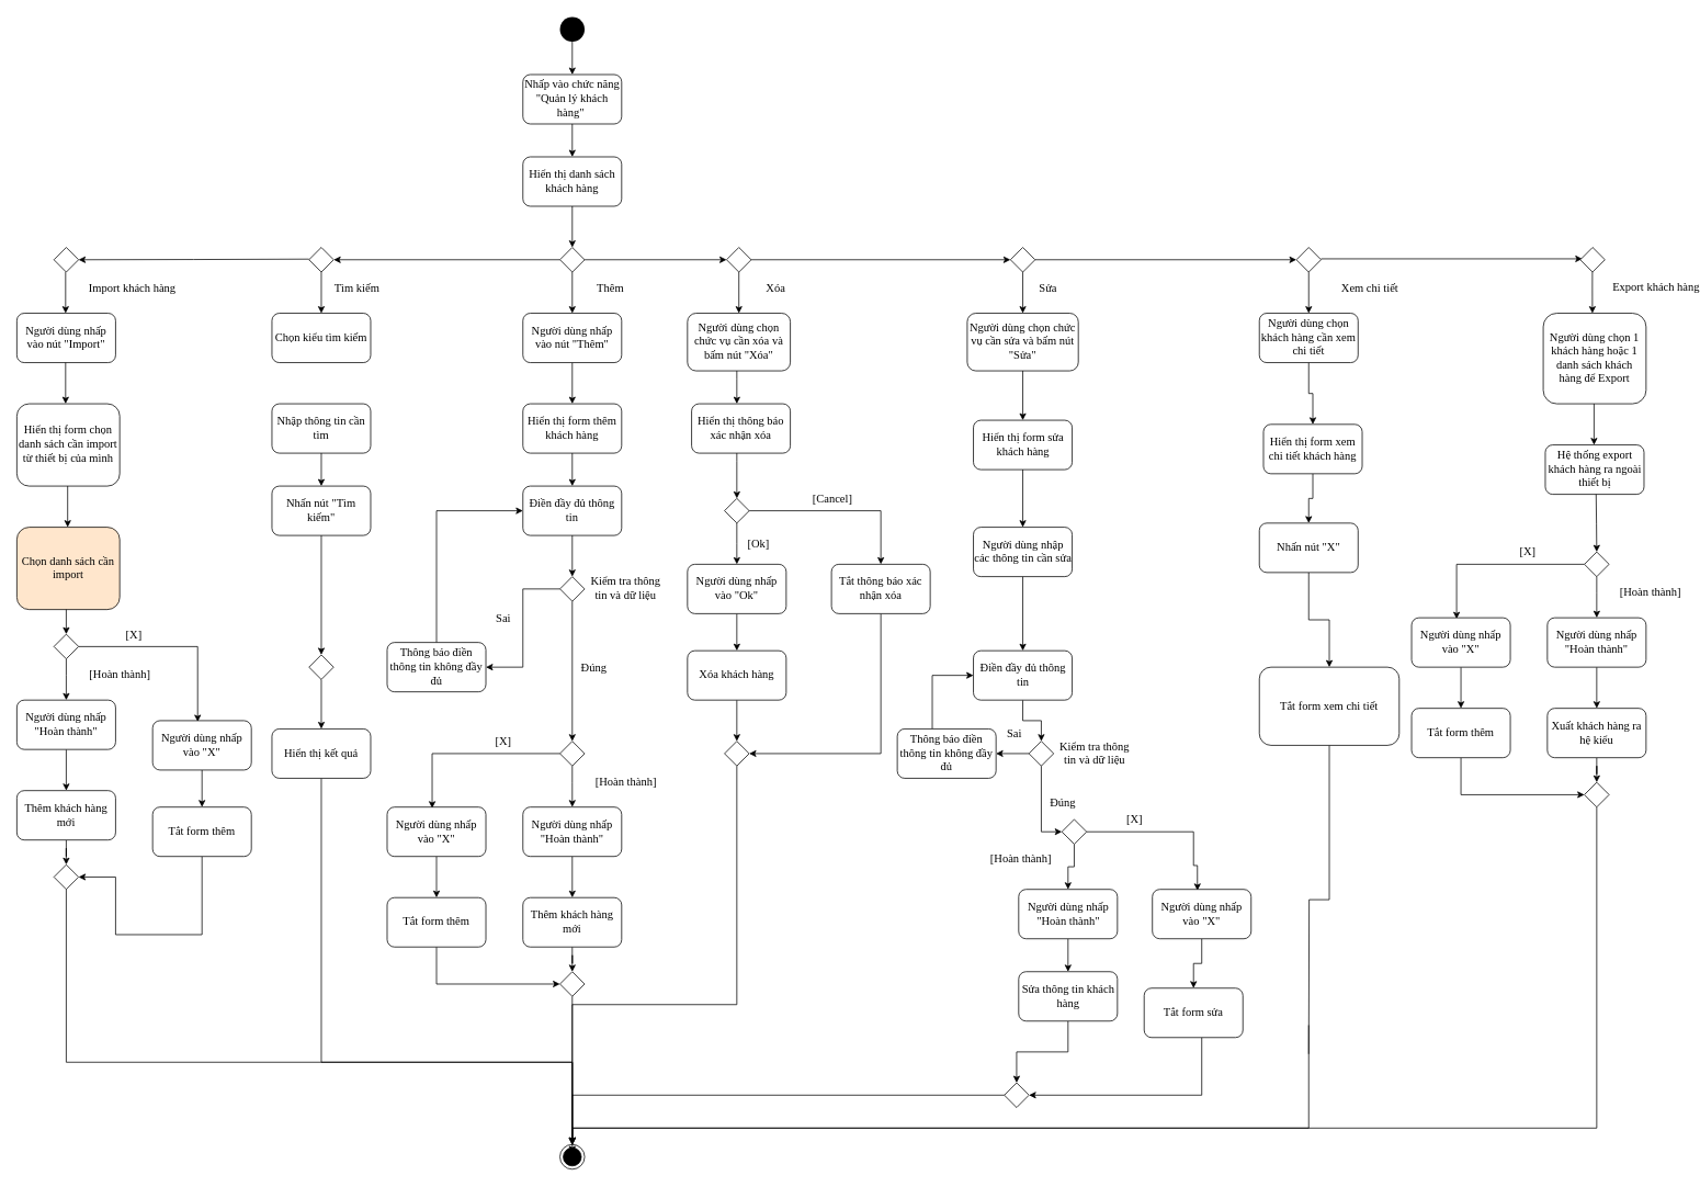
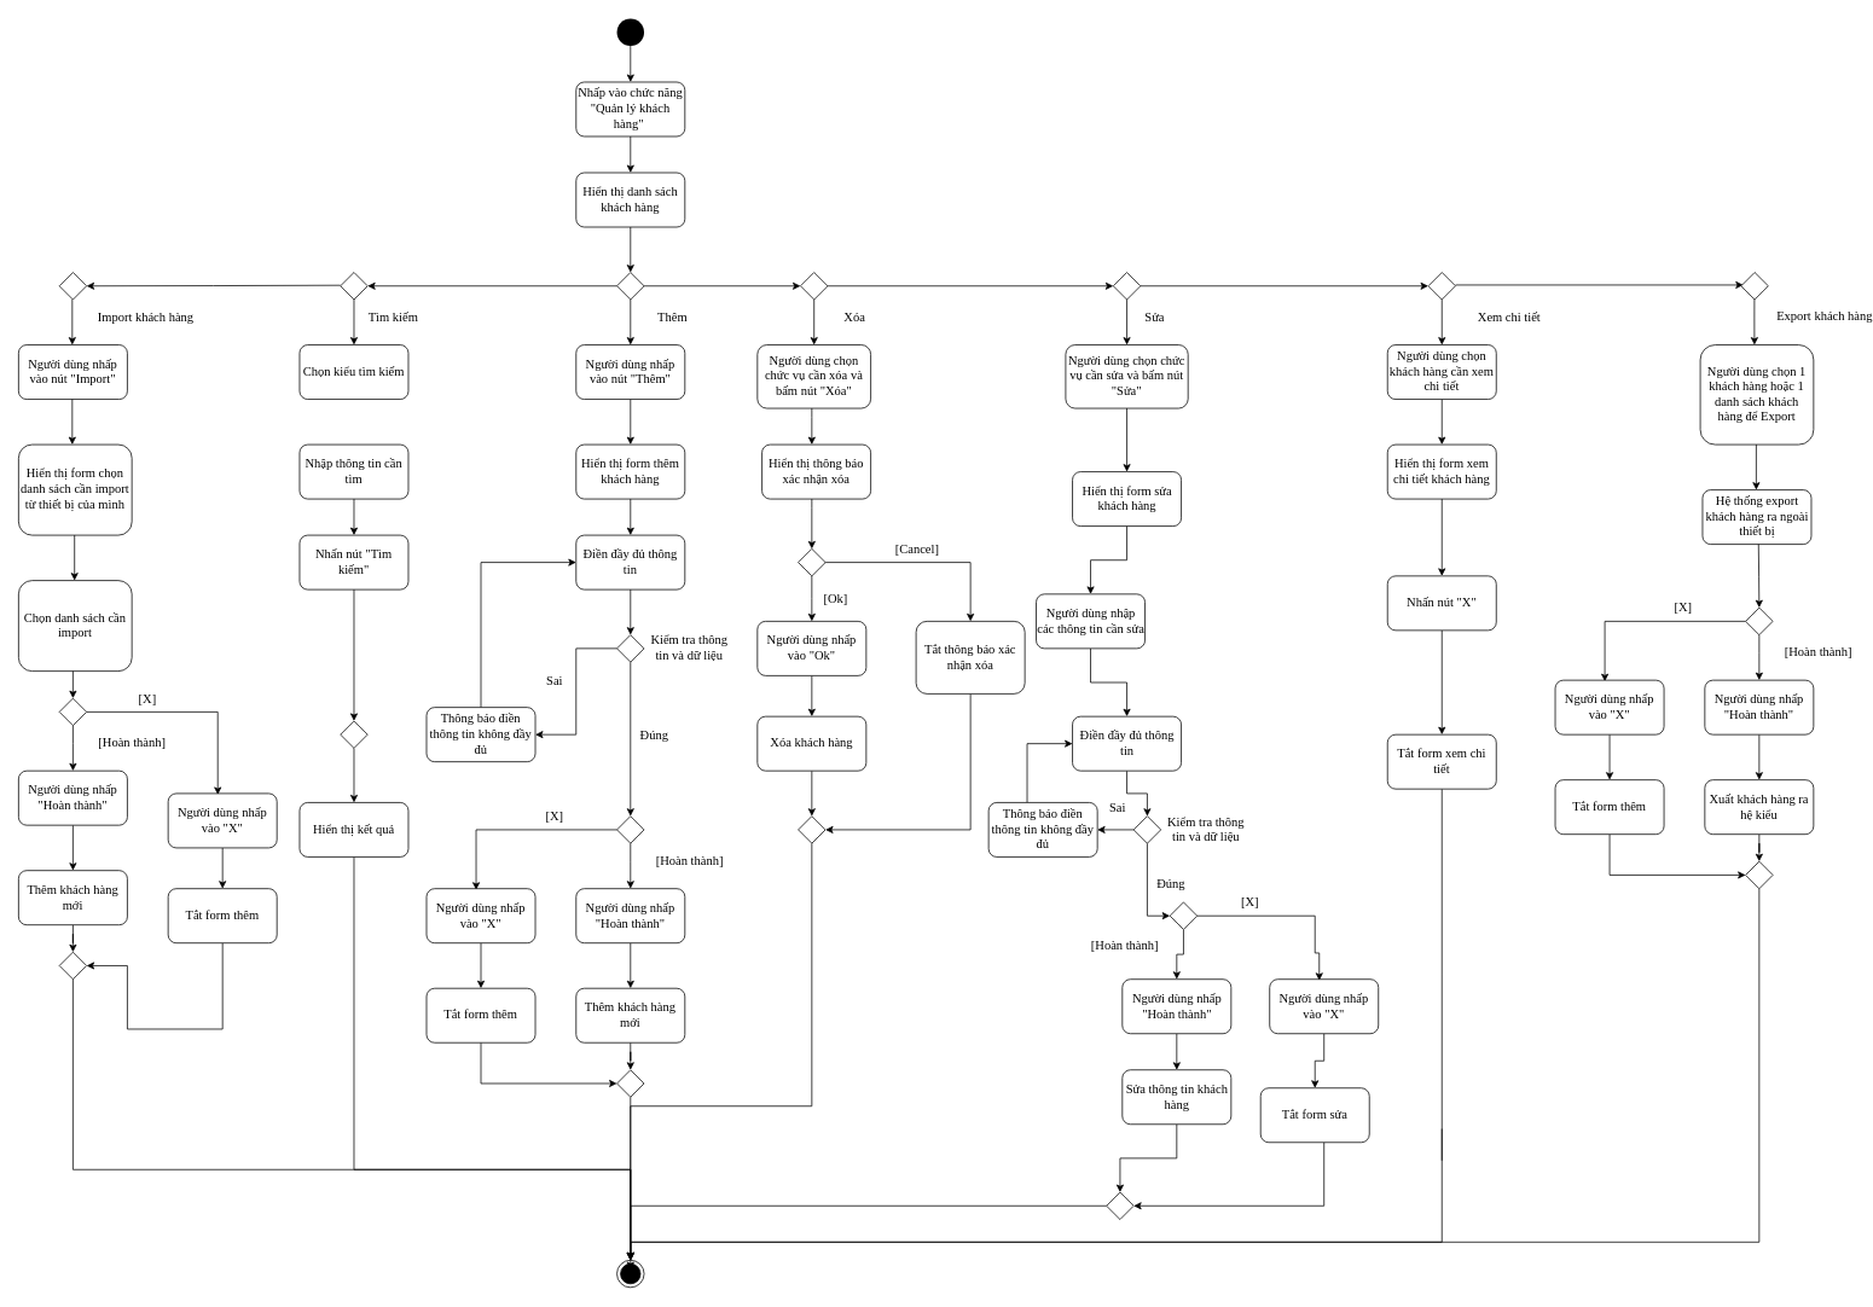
- <mxCell id="64" value="Hiển thị form sửa khách hàng" style="rounded=1;whiteSpace=wrap;html=1;fontFamily=Verdana;fontSize=14;" vertex="1" parent="1"><mxGeometry x="1182.5" y="510" width="120" height="60" as="geometry" /></mxCell>
+ <mxCell id="64" value="Hiển thị form sửa khách hàng" style="rounded=1;whiteSpace=wrap;html=1;fontFamily=Verdana;fontSize=14;" vertex="1" parent="1"><mxGeometry x="1182.5" y="520" width="120" height="60" as="geometry" /></mxCell>
- <mxCell id="74" value="&lt;span style=&quot;font-size: 14px&quot;&gt;Hiển thị form xem chi tiết khách hàng&lt;/span&gt;" style="rounded=1;whiteSpace=wrap;html=1;fontFamily=Verdana;fontSize=14;" vertex="1" parent="1"><mxGeometry x="1535" y="515" width="120" height="60" as="geometry" /></mxCell>
+ <mxCell id="74" value="&lt;span style=&quot;font-size: 14px&quot;&gt;Hiển thị form xem chi tiết khách hàng&lt;/span&gt;" style="rounded=1;whiteSpace=wrap;html=1;fontFamily=Verdana;fontSize=14;" vertex="1" parent="1"><mxGeometry x="1530" y="490" width="120" height="60" as="geometry" /></mxCell>
- <mxCell id="66" value="Người dùng nhập các thông tin cần sửa" style="rounded=1;whiteSpace=wrap;html=1;fontFamily=Verdana;fontSize=14;" vertex="1" parent="1"><mxGeometry x="1182.5" y="640" width="120" height="60" as="geometry" /></mxCell>
+ <mxCell id="66" value="Người dùng nhập các thông tin cần sửa" style="rounded=1;whiteSpace=wrap;html=1;fontFamily=Verdana;fontSize=14;" vertex="1" parent="1"><mxGeometry x="1142.5" y="655" width="120" height="60" as="geometry" /></mxCell>
- <mxCell id="130" value="Chọn danh sách cần import" style="rounded=1;whiteSpace=wrap;html=1;fontFamily=Verdana;fontSize=14;fillColor=#ffe6cc;" vertex="1" parent="1"><mxGeometry x="20" y="640" width="125" height="100" as="geometry" /></mxCell>
+ <mxCell id="130" value="Chọn danh sách cần import" style="rounded=1;whiteSpace=wrap;html=1;fontFamily=Verdana;fontSize=14;" vertex="1" parent="1"><mxGeometry x="20" y="640" width="125" height="100" as="geometry" /></mxCell>
- <mxCell id="54" value="Tắt thông báo xác nhận xóa" style="rounded=1;whiteSpace=wrap;html=1;fontFamily=Verdana;fontSize=14;" vertex="1" parent="1"><mxGeometry x="1010" y="685" width="120" height="60" as="geometry" /></mxCell>
+ <mxCell id="54" value="Tắt thông báo xác nhận xóa" style="rounded=1;whiteSpace=wrap;html=1;fontFamily=Verdana;fontSize=14;" vertex="1" parent="1"><mxGeometry x="1010" y="685" width="120" height="80" as="geometry" /></mxCell>
- <mxCell id="121" value="&lt;span style=&quot;font-size: 14px&quot;&gt;Tắt form xem chi tiết&lt;/span&gt;" style="rounded=1;whiteSpace=wrap;html=1;fontFamily=Verdana;fontSize=14;" vertex="1" parent="1"><mxGeometry x="1530" y="810" width="170" height="95" as="geometry" /></mxCell>
+ <mxCell id="121" value="&lt;span style=&quot;font-size: 14px&quot;&gt;Tắt form xem chi tiết&lt;/span&gt;" style="rounded=1;whiteSpace=wrap;html=1;fontFamily=Verdana;fontSize=14;" vertex="1" parent="1"><mxGeometry x="1530" y="810" width="120" height="60" as="geometry" /></mxCell>
